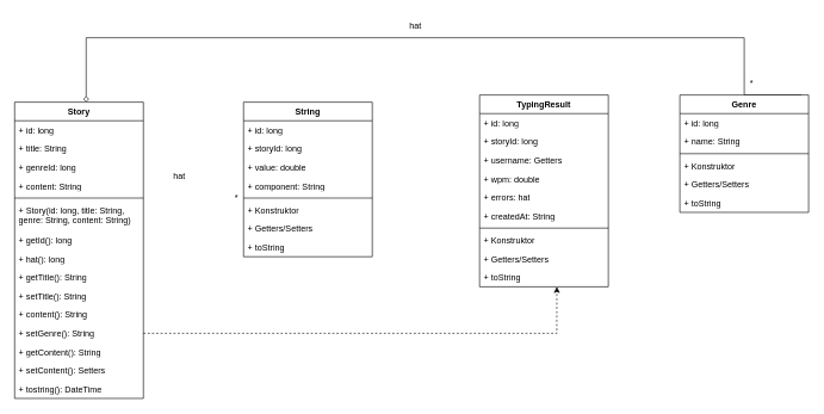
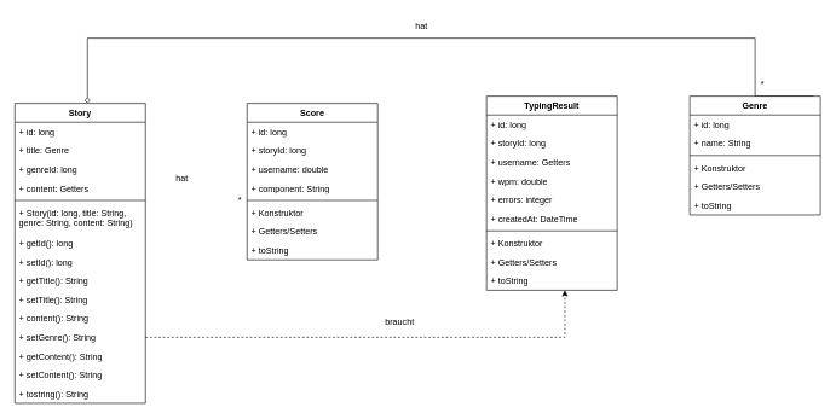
- <mxCell id="2" value="String" style="swimlane;fontStyle=1;align=center;verticalAlign=top;childLayout=stackLayout;horizontal=1;startSize=26;horizontalStack=0;resizeParent=1;resizeParentMax=0;resizeLast=0;collapsible=1;marginBottom=0;whiteSpace=wrap;html=1;" vertex="1" parent="1"><mxGeometry x="340" y="142" width="180" height="216" as="geometry" /></mxCell>
+ <mxCell id="2" value="Score" style="swimlane;fontStyle=1;align=center;verticalAlign=top;childLayout=stackLayout;horizontal=1;startSize=26;horizontalStack=0;resizeParent=1;resizeParentMax=0;resizeLast=0;collapsible=1;marginBottom=0;whiteSpace=wrap;html=1;" vertex="1" parent="1"><mxGeometry x="340" y="142" width="180" height="216" as="geometry" /></mxCell>
- <mxCell id="32" value="+ title: String" style="text;strokeColor=none;fillColor=none;align=left;verticalAlign=top;spacingLeft=4;spacingRight=4;overflow=hidden;rotatable=0;points=[[0,0.5],[1,0.5]];portConstraint=eastwest;whiteSpace=wrap;html=1;" vertex="1" parent="30"><mxGeometry y="52" width="180" height="26" as="geometry" /></mxCell>
+ <mxCell id="32" value="+ title: Genre" style="text;strokeColor=none;fillColor=none;align=left;verticalAlign=top;spacingLeft=4;spacingRight=4;overflow=hidden;rotatable=0;points=[[0,0.5],[1,0.5]];portConstraint=eastwest;whiteSpace=wrap;html=1;" vertex="1" parent="30"><mxGeometry y="52" width="180" height="26" as="geometry" /></mxCell>
- <mxCell id="5" value="+ value: double" style="text;strokeColor=none;fillColor=none;align=left;verticalAlign=top;spacingLeft=4;spacingRight=4;overflow=hidden;rotatable=0;points=[[0,0.5],[1,0.5]];portConstraint=eastwest;whiteSpace=wrap;html=1;" vertex="1" parent="2"><mxGeometry y="78" width="180" height="26" as="geometry" /></mxCell>
+ <mxCell id="5" value="+ username: double" style="text;strokeColor=none;fillColor=none;align=left;verticalAlign=top;spacingLeft=4;spacingRight=4;overflow=hidden;rotatable=0;points=[[0,0.5],[1,0.5]];portConstraint=eastwest;whiteSpace=wrap;html=1;" vertex="1" parent="2"><mxGeometry y="78" width="180" height="26" as="geometry" /></mxCell>
- <mxCell id="34" value="+ content: String" style="text;strokeColor=none;fillColor=none;align=left;verticalAlign=top;spacingLeft=4;spacingRight=4;overflow=hidden;rotatable=0;points=[[0,0.5],[1,0.5]];portConstraint=eastwest;whiteSpace=wrap;html=1;" vertex="1" parent="30"><mxGeometry y="104" width="180" height="26" as="geometry" /></mxCell>
+ <mxCell id="34" value="+ content: Getters" style="text;strokeColor=none;fillColor=none;align=left;verticalAlign=top;spacingLeft=4;spacingRight=4;overflow=hidden;rotatable=0;points=[[0,0.5],[1,0.5]];portConstraint=eastwest;whiteSpace=wrap;html=1;" vertex="1" parent="30"><mxGeometry y="104" width="180" height="26" as="geometry" /></mxCell>
- <mxCell id="16" value="+ errors: hat" style="text;strokeColor=none;fillColor=none;align=left;verticalAlign=top;spacingLeft=4;spacingRight=4;overflow=hidden;rotatable=0;points=[[0,0.5],[1,0.5]];portConstraint=eastwest;whiteSpace=wrap;html=1;" vertex="1" parent="11"><mxGeometry y="130" width="180" height="26" as="geometry" /></mxCell>
+ <mxCell id="16" value="+ errors: integer" style="text;strokeColor=none;fillColor=none;align=left;verticalAlign=top;spacingLeft=4;spacingRight=4;overflow=hidden;rotatable=0;points=[[0,0.5],[1,0.5]];portConstraint=eastwest;whiteSpace=wrap;html=1;" vertex="1" parent="11"><mxGeometry y="130" width="180" height="26" as="geometry" /></mxCell>
- <mxCell id="17" value="+ createdAt: String" style="text;strokeColor=none;fillColor=none;align=left;verticalAlign=top;spacingLeft=4;spacingRight=4;overflow=hidden;rotatable=0;points=[[0,0.5],[1,0.5]];portConstraint=eastwest;whiteSpace=wrap;html=1;" vertex="1" parent="11"><mxGeometry y="156" width="180" height="26" as="geometry" /></mxCell>
+ <mxCell id="17" value="+ createdAt: DateTime" style="text;strokeColor=none;fillColor=none;align=left;verticalAlign=top;spacingLeft=4;spacingRight=4;overflow=hidden;rotatable=0;points=[[0,0.5],[1,0.5]];portConstraint=eastwest;whiteSpace=wrap;html=1;" vertex="1" parent="11"><mxGeometry y="156" width="180" height="26" as="geometry" /></mxCell>
- <mxCell id="38" value="+ hat(): long" style="text;strokeColor=none;fillColor=none;align=left;verticalAlign=top;spacingLeft=4;spacingRight=4;overflow=hidden;rotatable=0;points=[[0,0.5],[1,0.5]];portConstraint=eastwest;whiteSpace=wrap;html=1;" vertex="1" parent="30"><mxGeometry y="206" width="180" height="26" as="geometry" /></mxCell>
+ <mxCell id="38" value="+ setId(): long" style="text;strokeColor=none;fillColor=none;align=left;verticalAlign=top;spacingLeft=4;spacingRight=4;overflow=hidden;rotatable=0;points=[[0,0.5],[1,0.5]];portConstraint=eastwest;whiteSpace=wrap;html=1;" vertex="1" parent="30"><mxGeometry y="206" width="180" height="26" as="geometry" /></mxCell>
+ <mxCell id="51" value="braucht" style="text;html=1;align=center;verticalAlign=middle;resizable=0;points=[];autosize=1;strokeColor=none;fillColor=none;" vertex="1" parent="1"><mxGeometry x="520" y="430" width="60" height="30" as="geometry" /></mxCell>
- <mxCell id="44" value="+ setContent(): Setters" style="text;strokeColor=none;fillColor=none;align=left;verticalAlign=top;spacingLeft=4;spacingRight=4;overflow=hidden;rotatable=0;points=[[0,0.5],[1,0.5]];portConstraint=eastwest;whiteSpace=wrap;html=1;" vertex="1" parent="30"><mxGeometry y="362" width="180" height="26" as="geometry" /></mxCell>
+ <mxCell id="44" value="+ setContent(): String" style="text;strokeColor=none;fillColor=none;align=left;verticalAlign=top;spacingLeft=4;spacingRight=4;overflow=hidden;rotatable=0;points=[[0,0.5],[1,0.5]];portConstraint=eastwest;whiteSpace=wrap;html=1;" vertex="1" parent="30"><mxGeometry y="362" width="180" height="26" as="geometry" /></mxCell>
- <mxCell id="45" value="+ tostring(): DateTime" style="text;strokeColor=none;fillColor=none;align=left;verticalAlign=top;spacingLeft=4;spacingRight=4;overflow=hidden;rotatable=0;points=[[0,0.5],[1,0.5]];portConstraint=eastwest;whiteSpace=wrap;html=1;" vertex="1" parent="30"><mxGeometry y="388" width="180" height="26" as="geometry" /></mxCell>
+ <mxCell id="45" value="+ tostring(): String" style="text;strokeColor=none;fillColor=none;align=left;verticalAlign=top;spacingLeft=4;spacingRight=4;overflow=hidden;rotatable=0;points=[[0,0.5],[1,0.5]];portConstraint=eastwest;whiteSpace=wrap;html=1;" vertex="1" parent="30"><mxGeometry y="388" width="180" height="26" as="geometry" /></mxCell>
